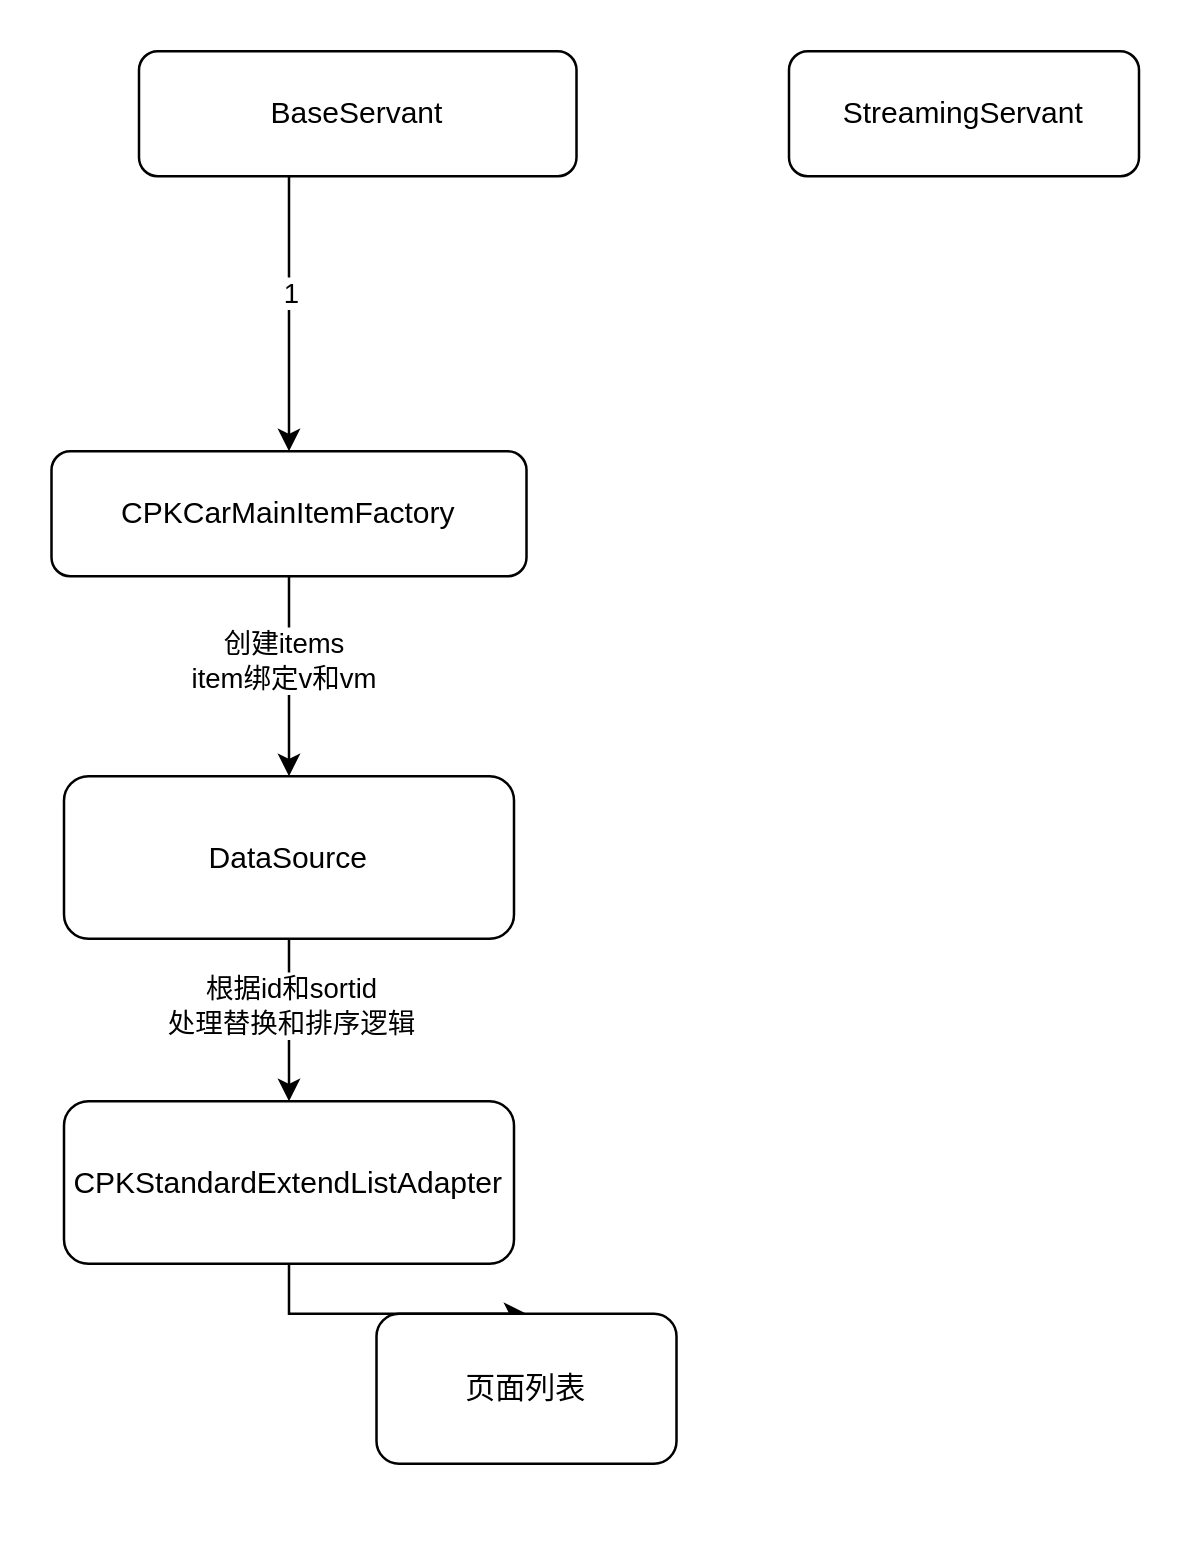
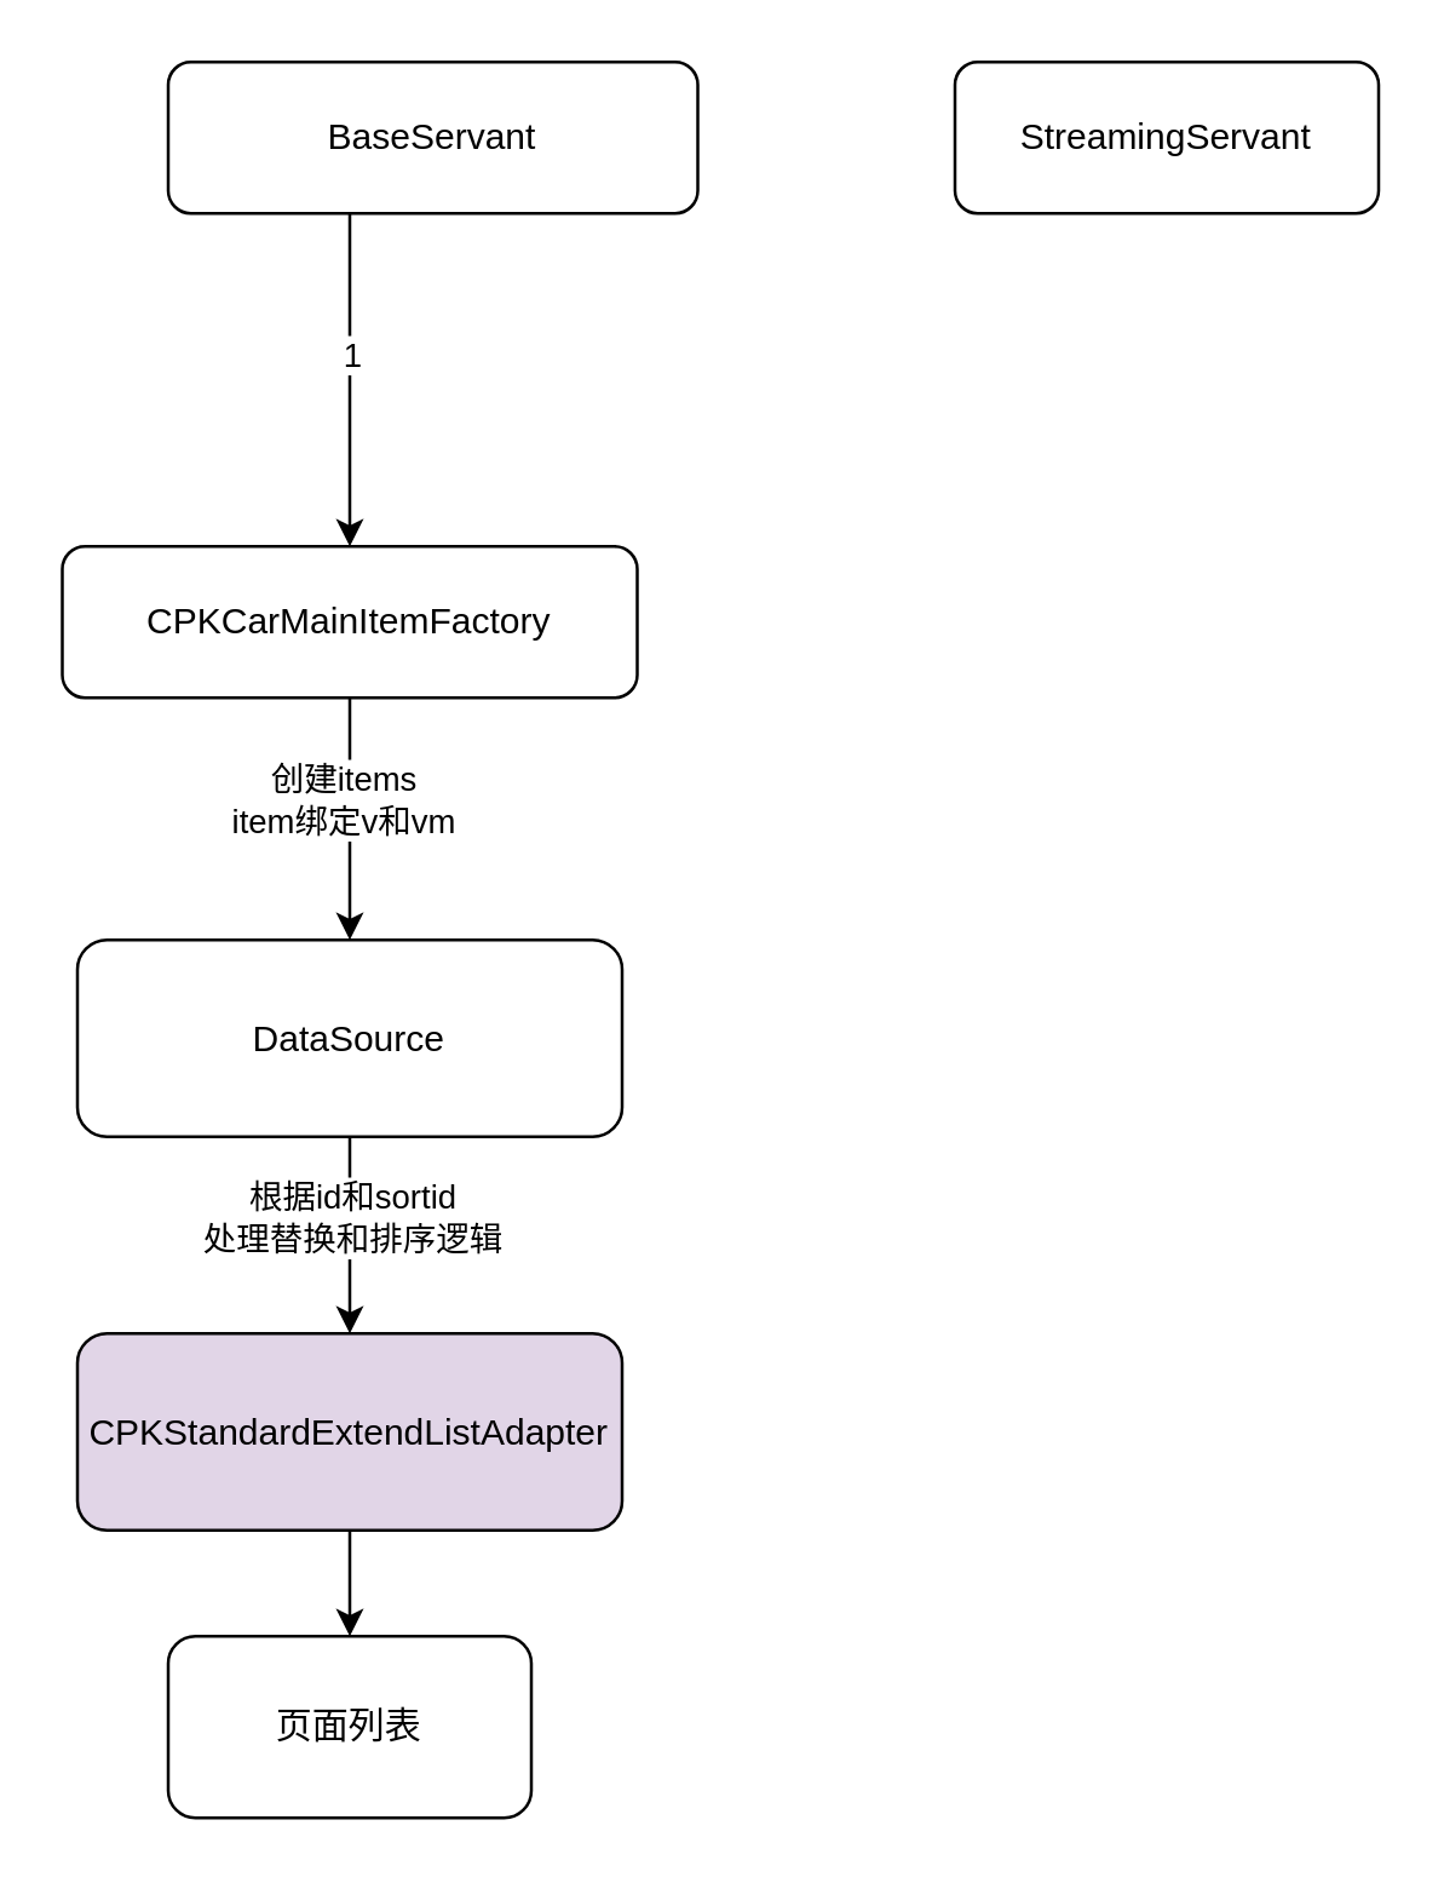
- <mxCell id="10" value="CPKStandardExtendListAdapter" style="whiteSpace=wrap;html=1;rounded=1;" vertex="1" parent="1"><mxGeometry x="25" y="440" width="180" height="65" as="geometry" /></mxCell>
+ <mxCell id="10" value="CPKStandardExtendListAdapter" style="whiteSpace=wrap;html=1;rounded=1;fillColor=#e1d5e7;" vertex="1" parent="1"><mxGeometry x="25" y="440" width="180" height="65" as="geometry" /></mxCell>
- <mxCell id="11" value="页面列表" style="whiteSpace=wrap;html=1;rounded=1;" vertex="1" parent="1"><mxGeometry x="150" y="525" width="120" height="60" as="geometry" /></mxCell>
+ <mxCell id="11" value="页面列表" style="whiteSpace=wrap;html=1;rounded=1;" vertex="1" parent="1"><mxGeometry x="55" y="540" width="120" height="60" as="geometry" /></mxCell>
